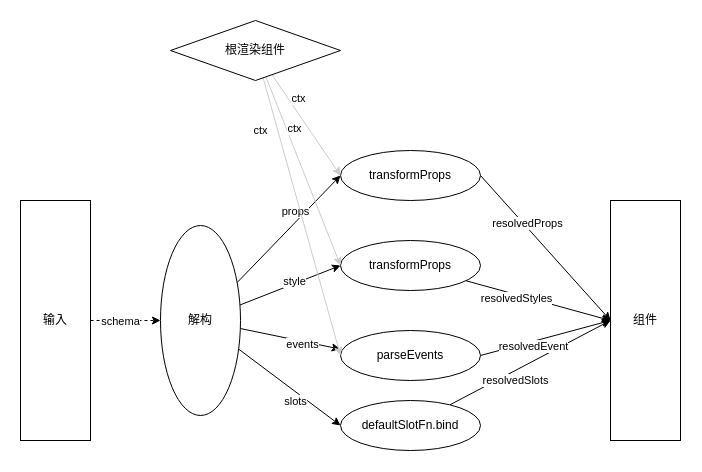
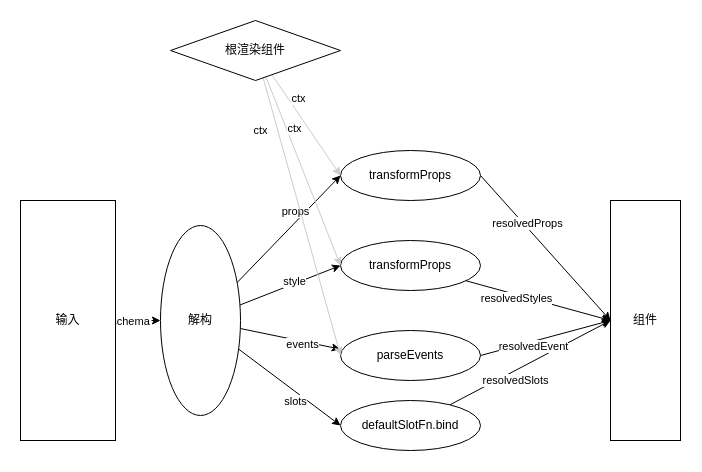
- <mxCell id="4" value="输入" style="html=1;dashed=0;whiteSpace=wrap;" vertex="1" parent="1"><mxGeometry x="20" y="200" width="70" height="240" as="geometry" /></mxCell>
+ <mxCell id="4" value="输入" style="html=1;dashed=0;whiteSpace=wrap;" vertex="1" parent="1"><mxGeometry x="20" y="200" width="95" height="240" as="geometry" /></mxCell>
